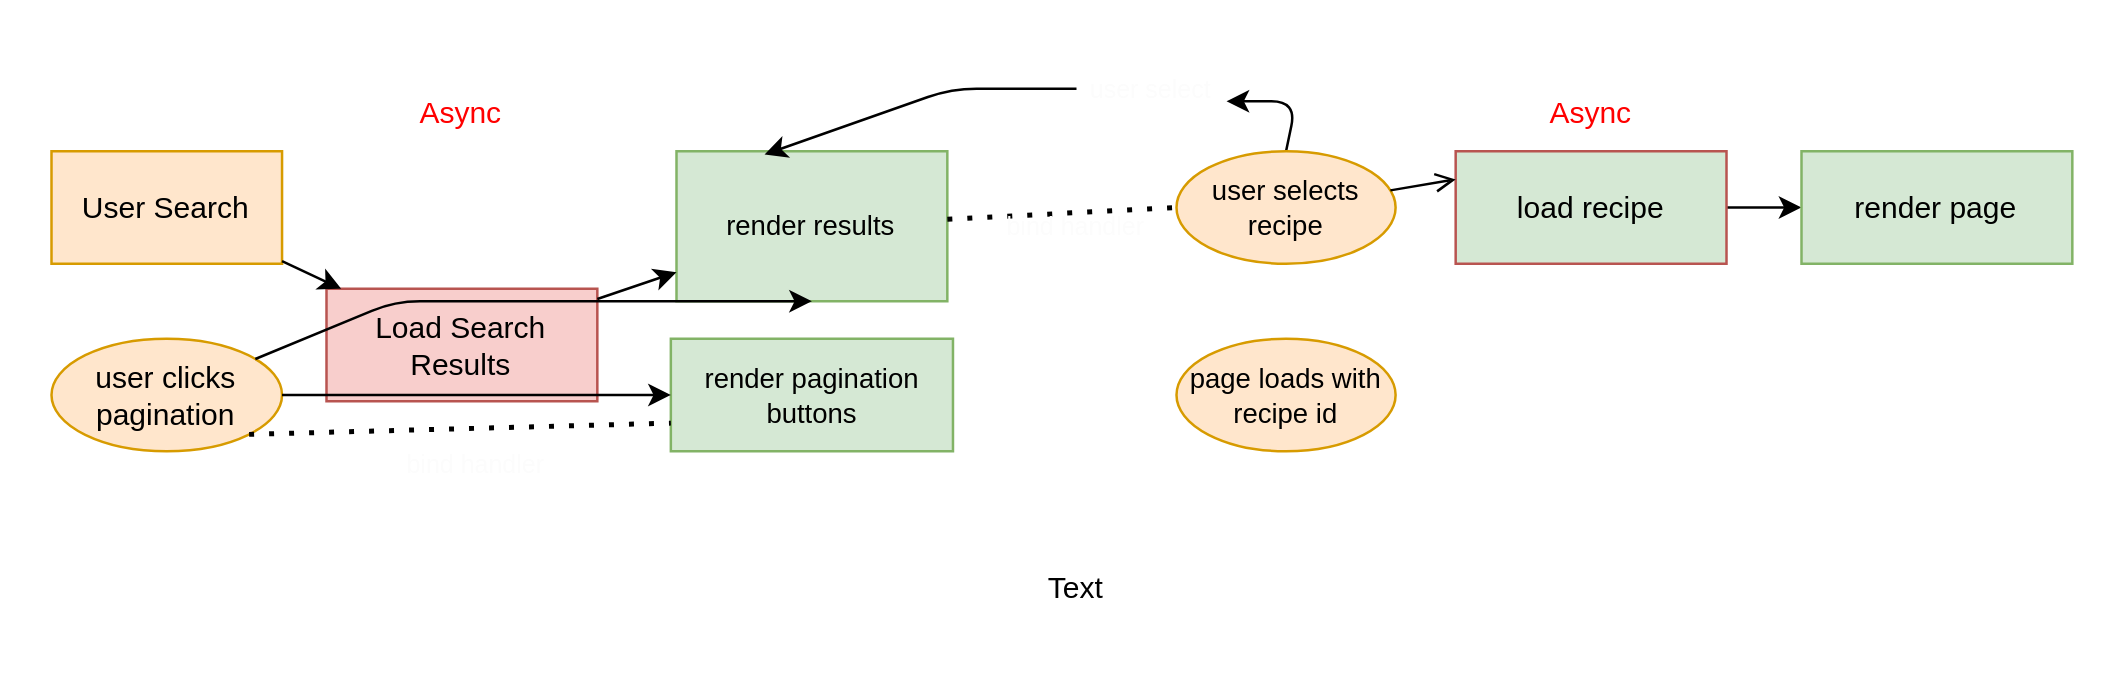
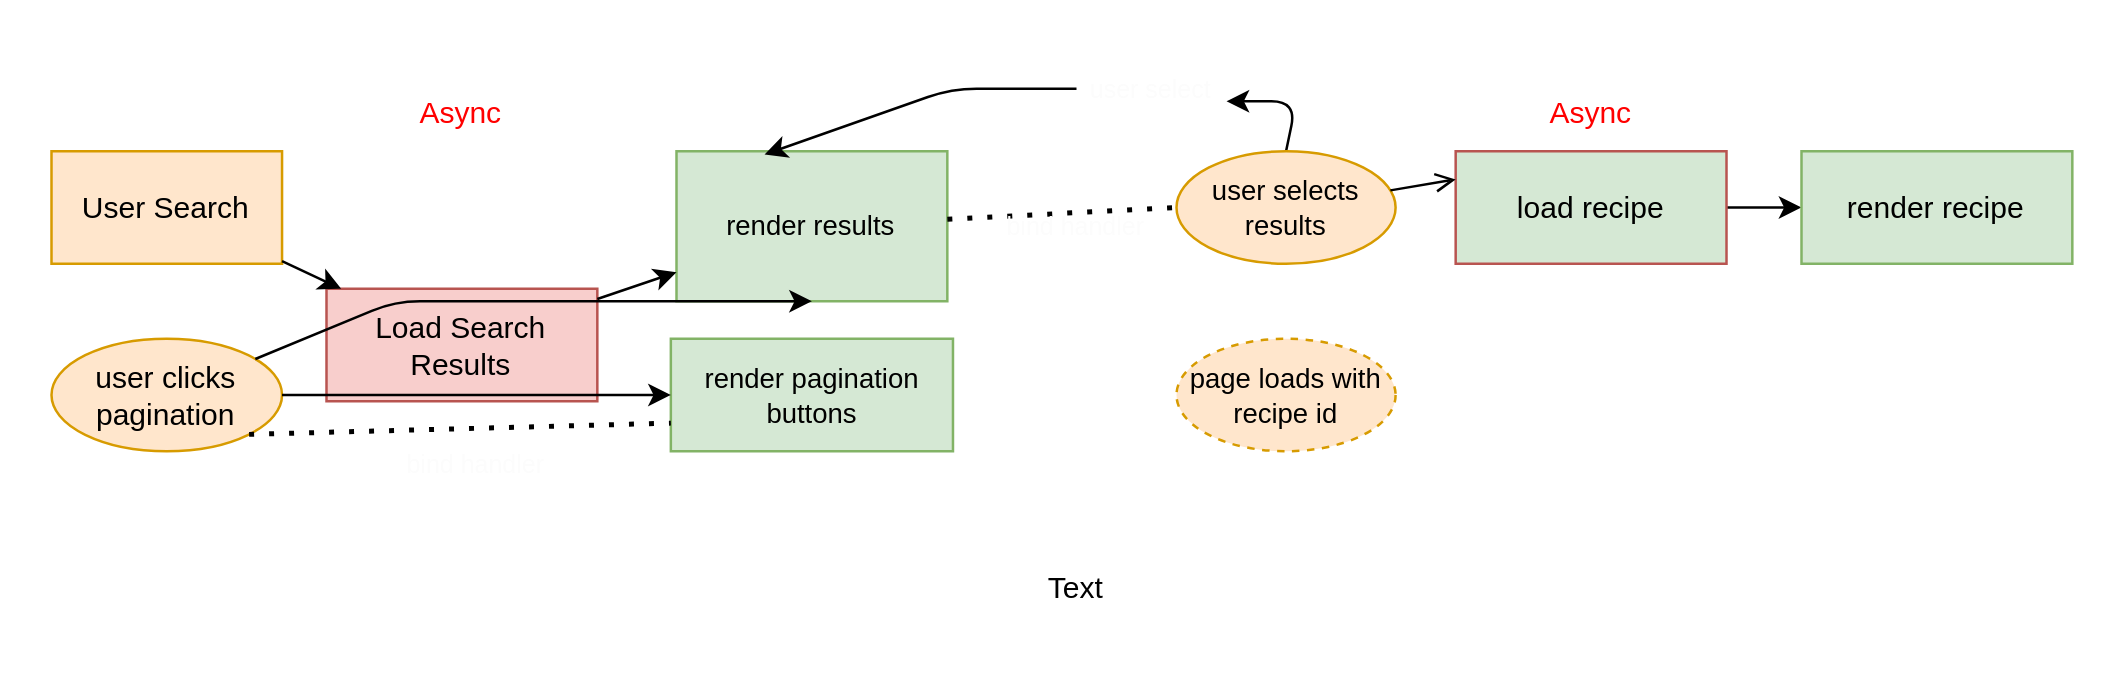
- <mxCell id="15" value="user selects recipe" style="ellipse;whiteSpace=wrap;html=1;fillColor=#ffe6cc;strokeColor=#d79b00;fontColor=#000000;fontSize=11;" vertex="1" parent="1"><mxGeometry x="470" y="60" width="87.64" height="45" as="geometry" /></mxCell>
+ <mxCell id="15" value="user selects results" style="ellipse;whiteSpace=wrap;html=1;fillColor=#ffe6cc;strokeColor=#d79b00;fontColor=#000000;fontSize=11;" vertex="1" parent="1"><mxGeometry x="470" y="60" width="87.64" height="45" as="geometry" /></mxCell>
- <mxCell id="20" value="render page" style="whiteSpace=wrap;html=1;fillColor=#d5e8d4;strokeColor=#82b366;fontColor=#000000;" vertex="1" parent="1"><mxGeometry x="720.004" y="60" width="108.333" height="45" as="geometry" /></mxCell>
+ <mxCell id="20" value="render recipe" style="whiteSpace=wrap;html=1;fillColor=#d5e8d4;strokeColor=#82b366;fontColor=#000000;" vertex="1" parent="1"><mxGeometry x="720.004" y="60" width="108.333" height="45" as="geometry" /></mxCell>
- <mxCell id="16" value="page loads with recipe id" style="ellipse;whiteSpace=wrap;html=1;fillColor=#ffe6cc;strokeColor=#d79b00;fontColor=#000000;fontSize=11;" vertex="1" parent="1"><mxGeometry x="470" y="135" width="87.64" height="45" as="geometry" /></mxCell>
+ <mxCell id="16" value="page loads with recipe id" style="ellipse;whiteSpace=wrap;html=1;fillColor=#ffe6cc;strokeColor=#d79b00;fontColor=#000000;fontSize=11;dashed=1;" vertex="1" parent="1"><mxGeometry x="470" y="135" width="87.64" height="45" as="geometry" /></mxCell>
